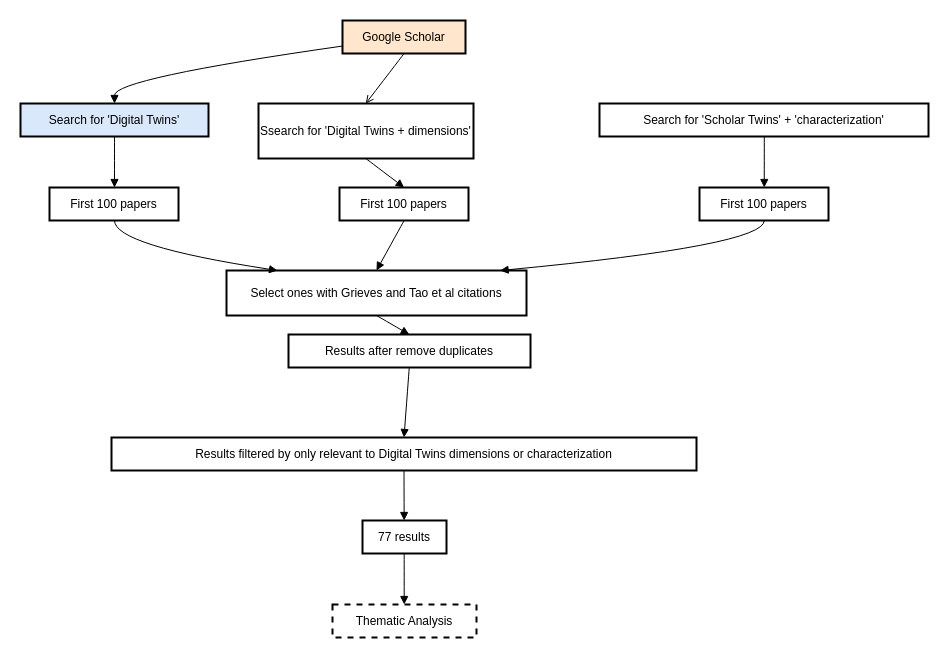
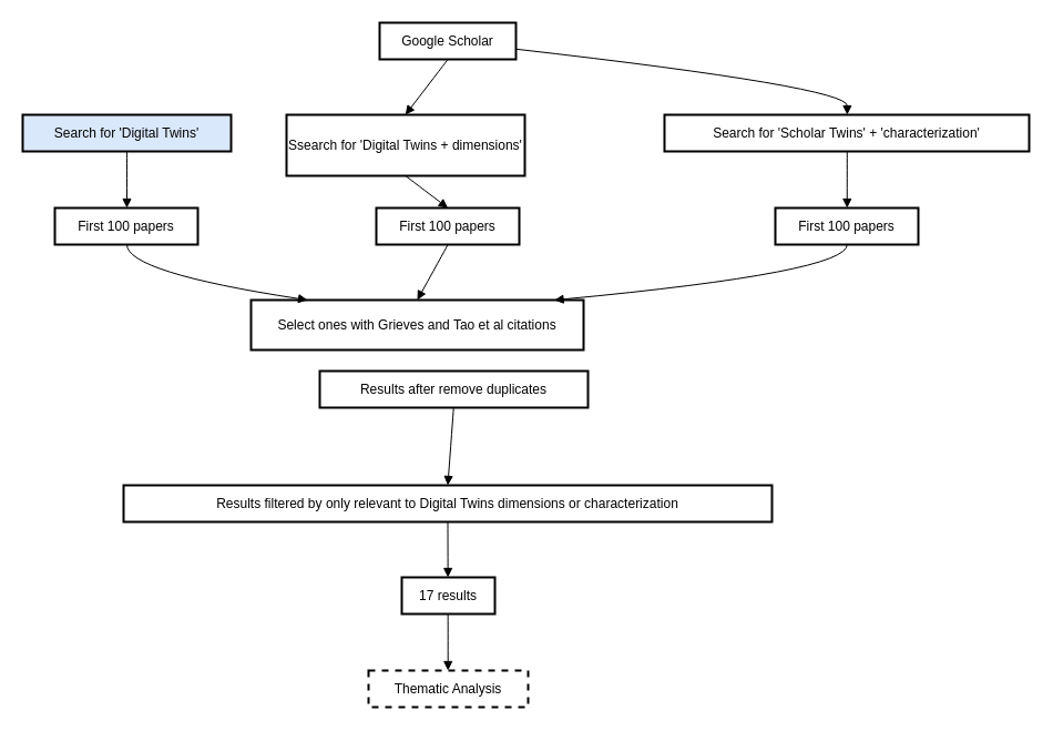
- <mxCell id="2" value="Google Scholar" style="whiteSpace=wrap;strokeWidth=2;fillColor=#ffe6cc;" vertex="1" parent="1"><mxGeometry x="342" y="20" width="123" height="33" as="geometry" /></mxCell>
+ <mxCell id="2" value="Google Scholar" style="whiteSpace=wrap;strokeWidth=2;" vertex="1" parent="1"><mxGeometry x="342" y="20" width="123" height="33" as="geometry" /></mxCell>
+ <mxCell id="16" value="" style="curved=1;startArrow=none;endArrow=block;exitX=1.0;exitY=0.721;entryX=0.501;entryY=0.012;rounded=0;" edge="1" parent="1" source="2" target="5"><mxGeometry relative="1" as="geometry"><Array as="points"><mxPoint x="764" y="78" /></Array></mxGeometry></mxCell>
- <mxCell id="14" value="" style="curved=1;startArrow=none;endArrow=block;exitX=0.003;exitY=0.773;entryX=0.5;entryY=0.012;rounded=0;" edge="1" parent="1" source="2" target="3"><mxGeometry relative="1" as="geometry"><Array as="points"><mxPoint x="114" y="78" /></Array></mxGeometry></mxCell>
- <mxCell id="15" value="" style="curved=1;startArrow=none;endArrow=open;exitX=0.501;exitY=1.012;entryX=0.499;entryY=0.012;rounded=0;" edge="1" parent="1" source="2" target="4"><mxGeometry relative="1" as="geometry"><Array as="points" /></mxGeometry></mxCell>
+ <mxCell id="15" value="" style="curved=1;startArrow=none;endArrow=block;exitX=0.501;exitY=1.012;entryX=0.499;entryY=0.012;rounded=0;" edge="1" parent="1" source="2" target="4"><mxGeometry relative="1" as="geometry"><Array as="points" /></mxGeometry></mxCell>
- <mxCell id="23" value="" style="curved=1;startArrow=none;endArrow=block;exitX=0.5;exitY=1.018;entryX=0.499;entryY=-0.012;rounded=0;" edge="1" parent="1" source="9" target="10"><mxGeometry relative="1" as="geometry"><Array as="points" /></mxGeometry></mxCell>
- <mxCell id="12" value="77 results" style="whiteSpace=wrap;strokeWidth=2;" vertex="1" parent="1"><mxGeometry x="362" y="520" width="84" height="33" as="geometry" /></mxCell>
+ <mxCell id="12" value="17 results" style="whiteSpace=wrap;strokeWidth=2;" vertex="1" parent="1"><mxGeometry x="362" y="520" width="84" height="33" as="geometry" /></mxCell>
